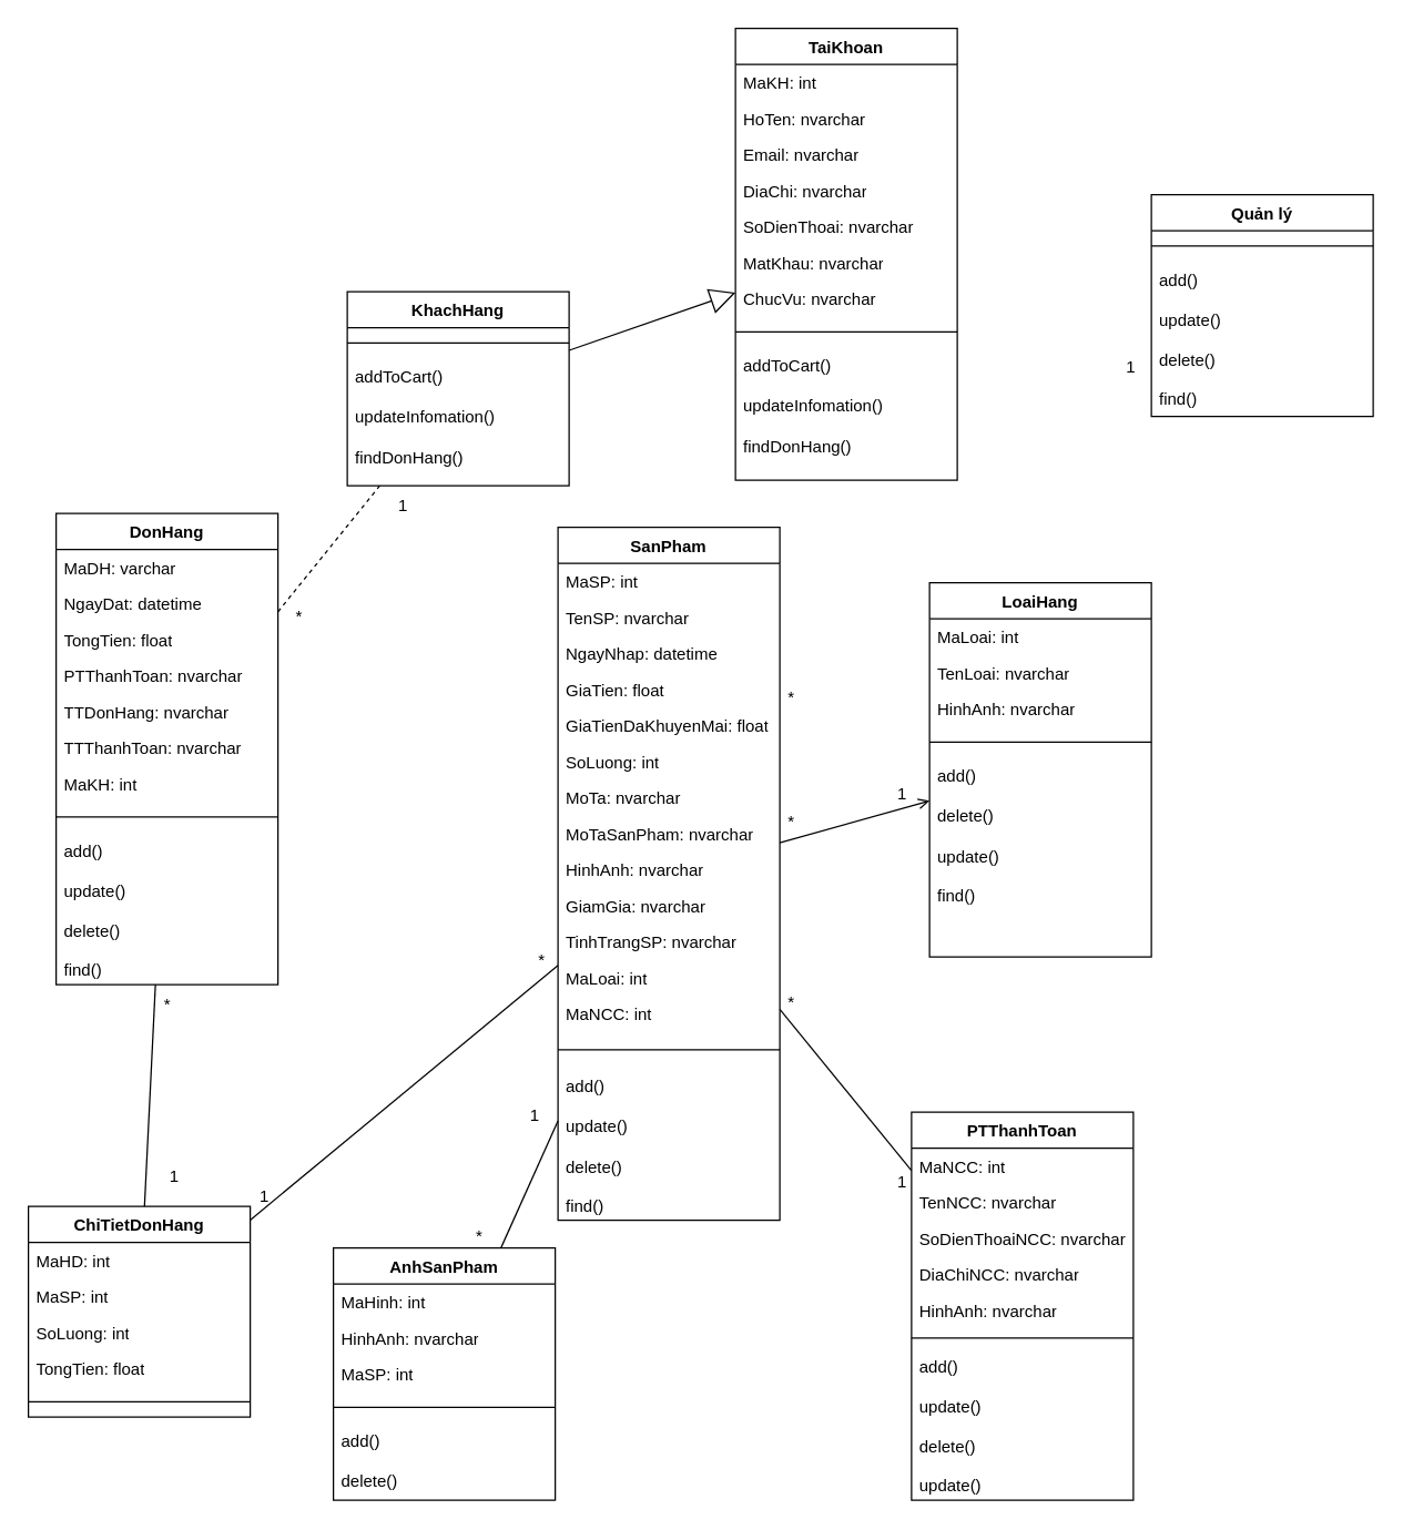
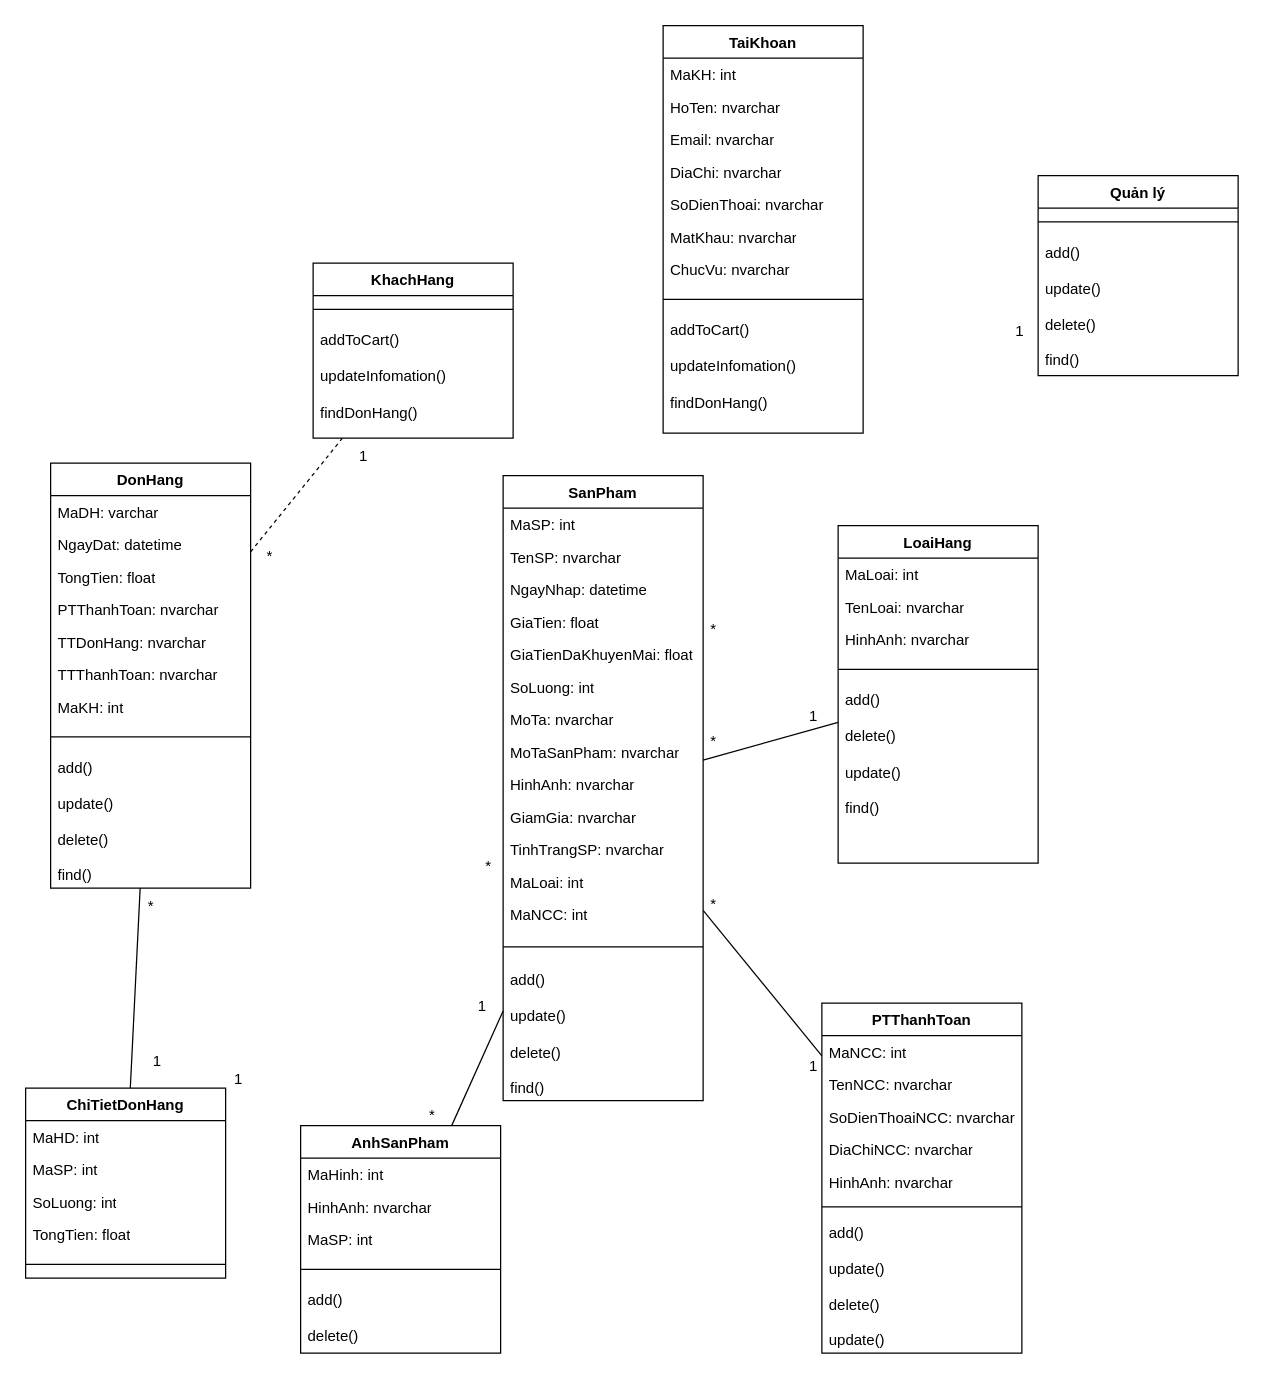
- <mxCell id="88" value="" style="endArrow=block;endSize=16;endFill=0;html=1;rounded=0;" edge="1" parent="1" source="73" target="12"><mxGeometry width="160" relative="1" as="geometry"><mxPoint x="70" y="100" as="sourcePoint" /><mxPoint x="230" y="100" as="targetPoint" /></mxGeometry></mxCell>
- <mxCell id="54" value="" style="endArrow=open;html=1;rounded=0;" edge="1" parent="1" source="22" target="48"><mxGeometry width="50" height="50" relative="1" as="geometry"><mxPoint x="537" y="222" as="sourcePoint" /><mxPoint x="587" y="172" as="targetPoint" /></mxGeometry></mxCell>
+ <mxCell id="54" value="" style="endArrow=none;html=1;rounded=0;" edge="1" parent="1" source="22" target="48"><mxGeometry width="50" height="50" relative="1" as="geometry"><mxPoint x="537" y="222" as="sourcePoint" /><mxPoint x="587" y="172" as="targetPoint" /></mxGeometry></mxCell>
- <mxCell id="44" value="" style="endArrow=none;html=1;rounded=0;" edge="1" parent="1" source="38" target="22"><mxGeometry width="50" height="50" relative="1" as="geometry"><mxPoint x="250" y="1140" as="sourcePoint" /><mxPoint x="300" y="1090" as="targetPoint" /></mxGeometry></mxCell>
